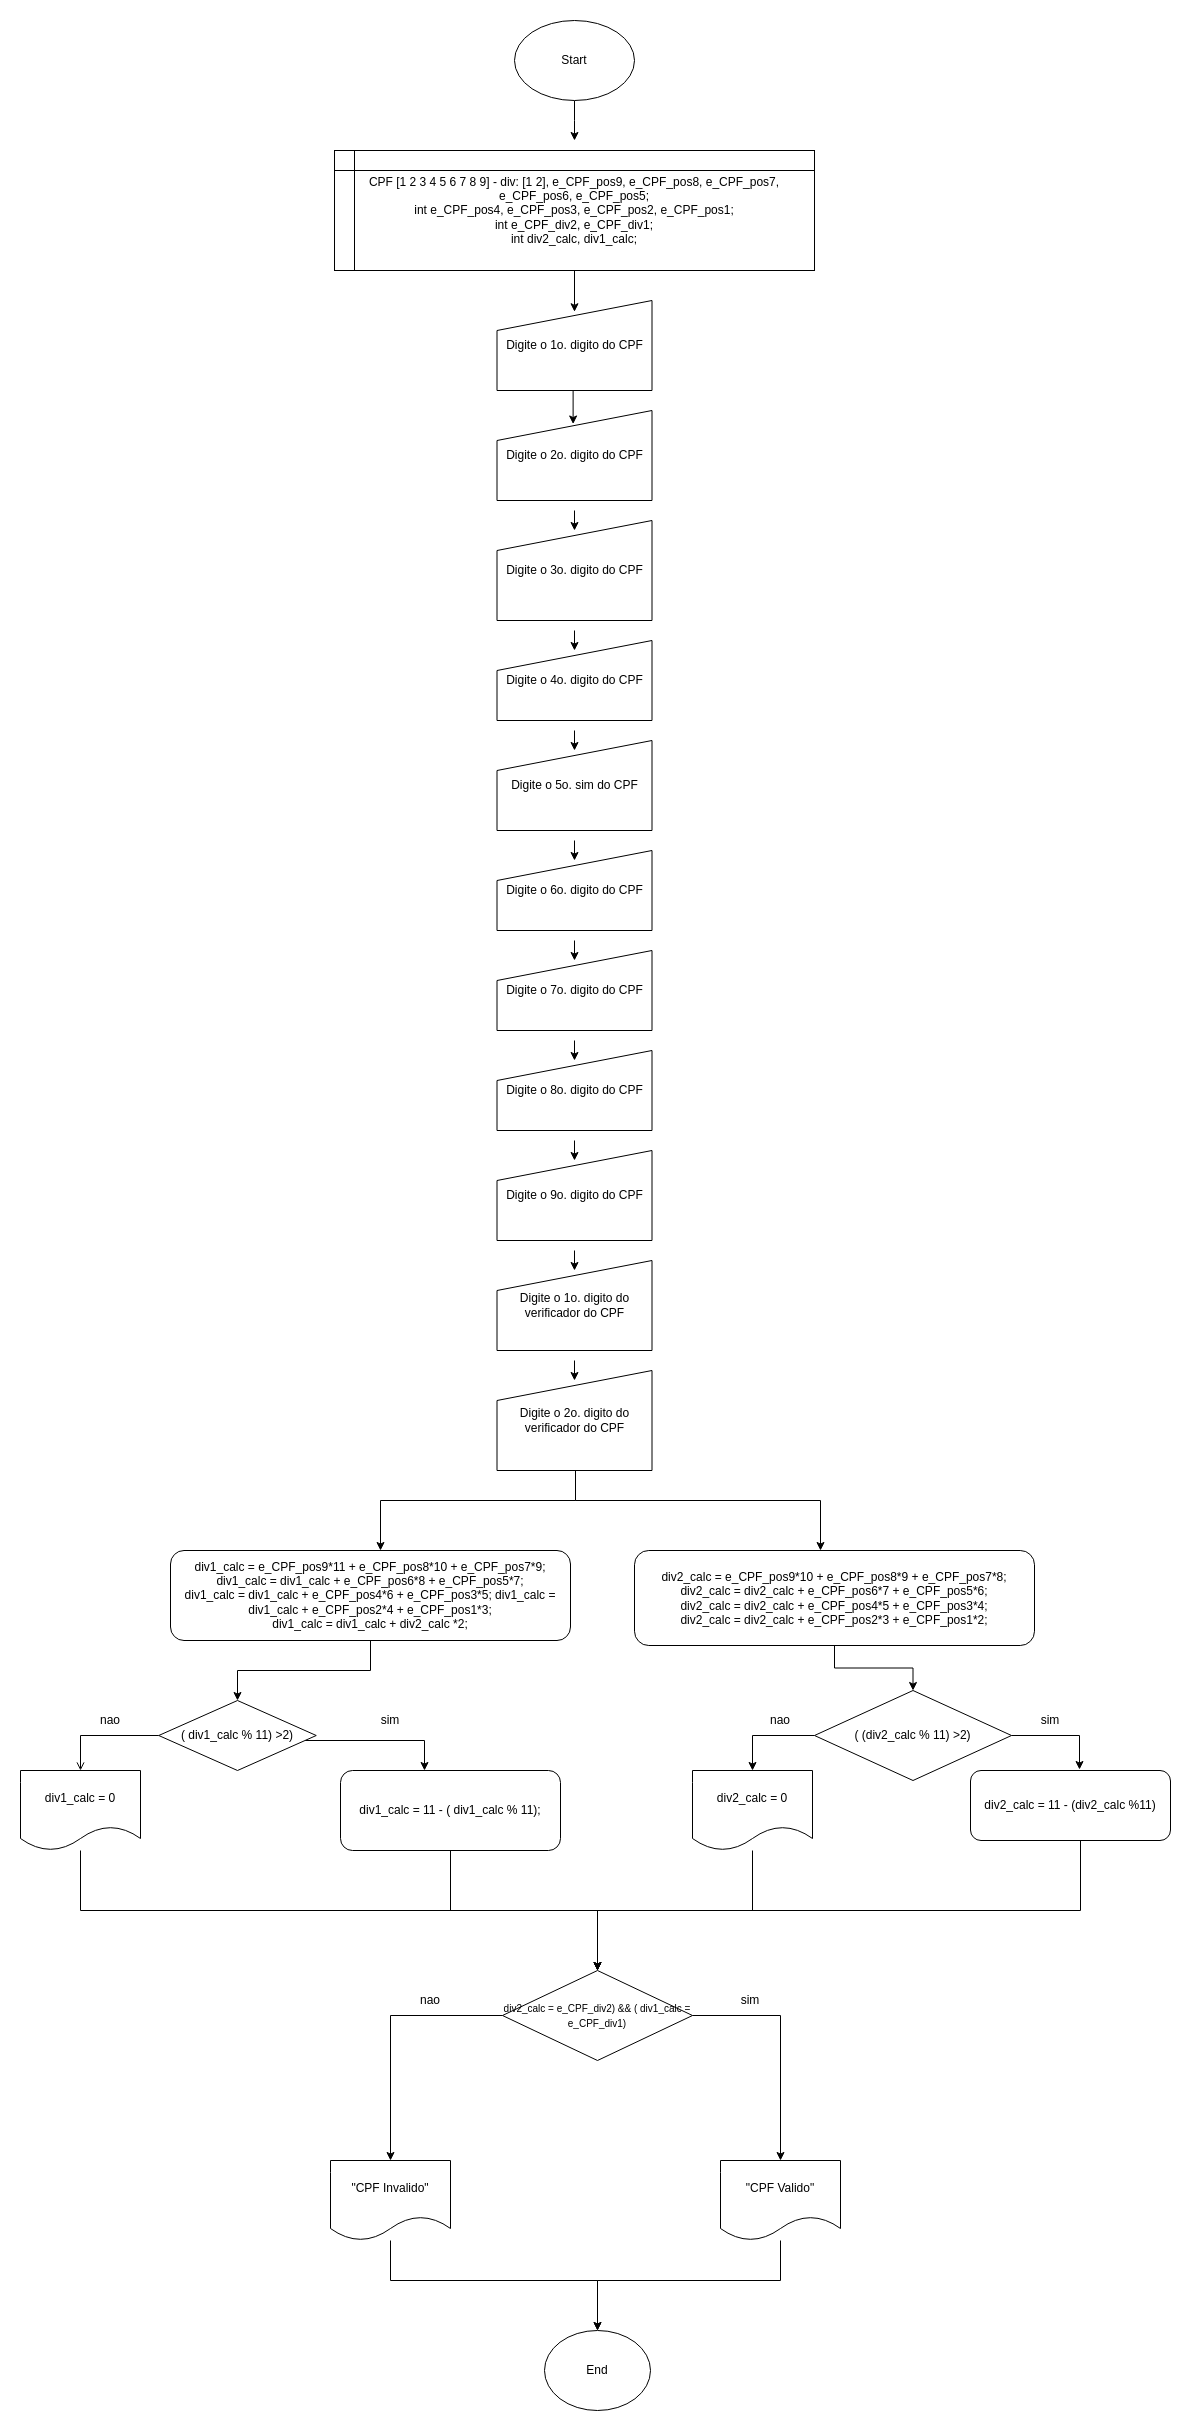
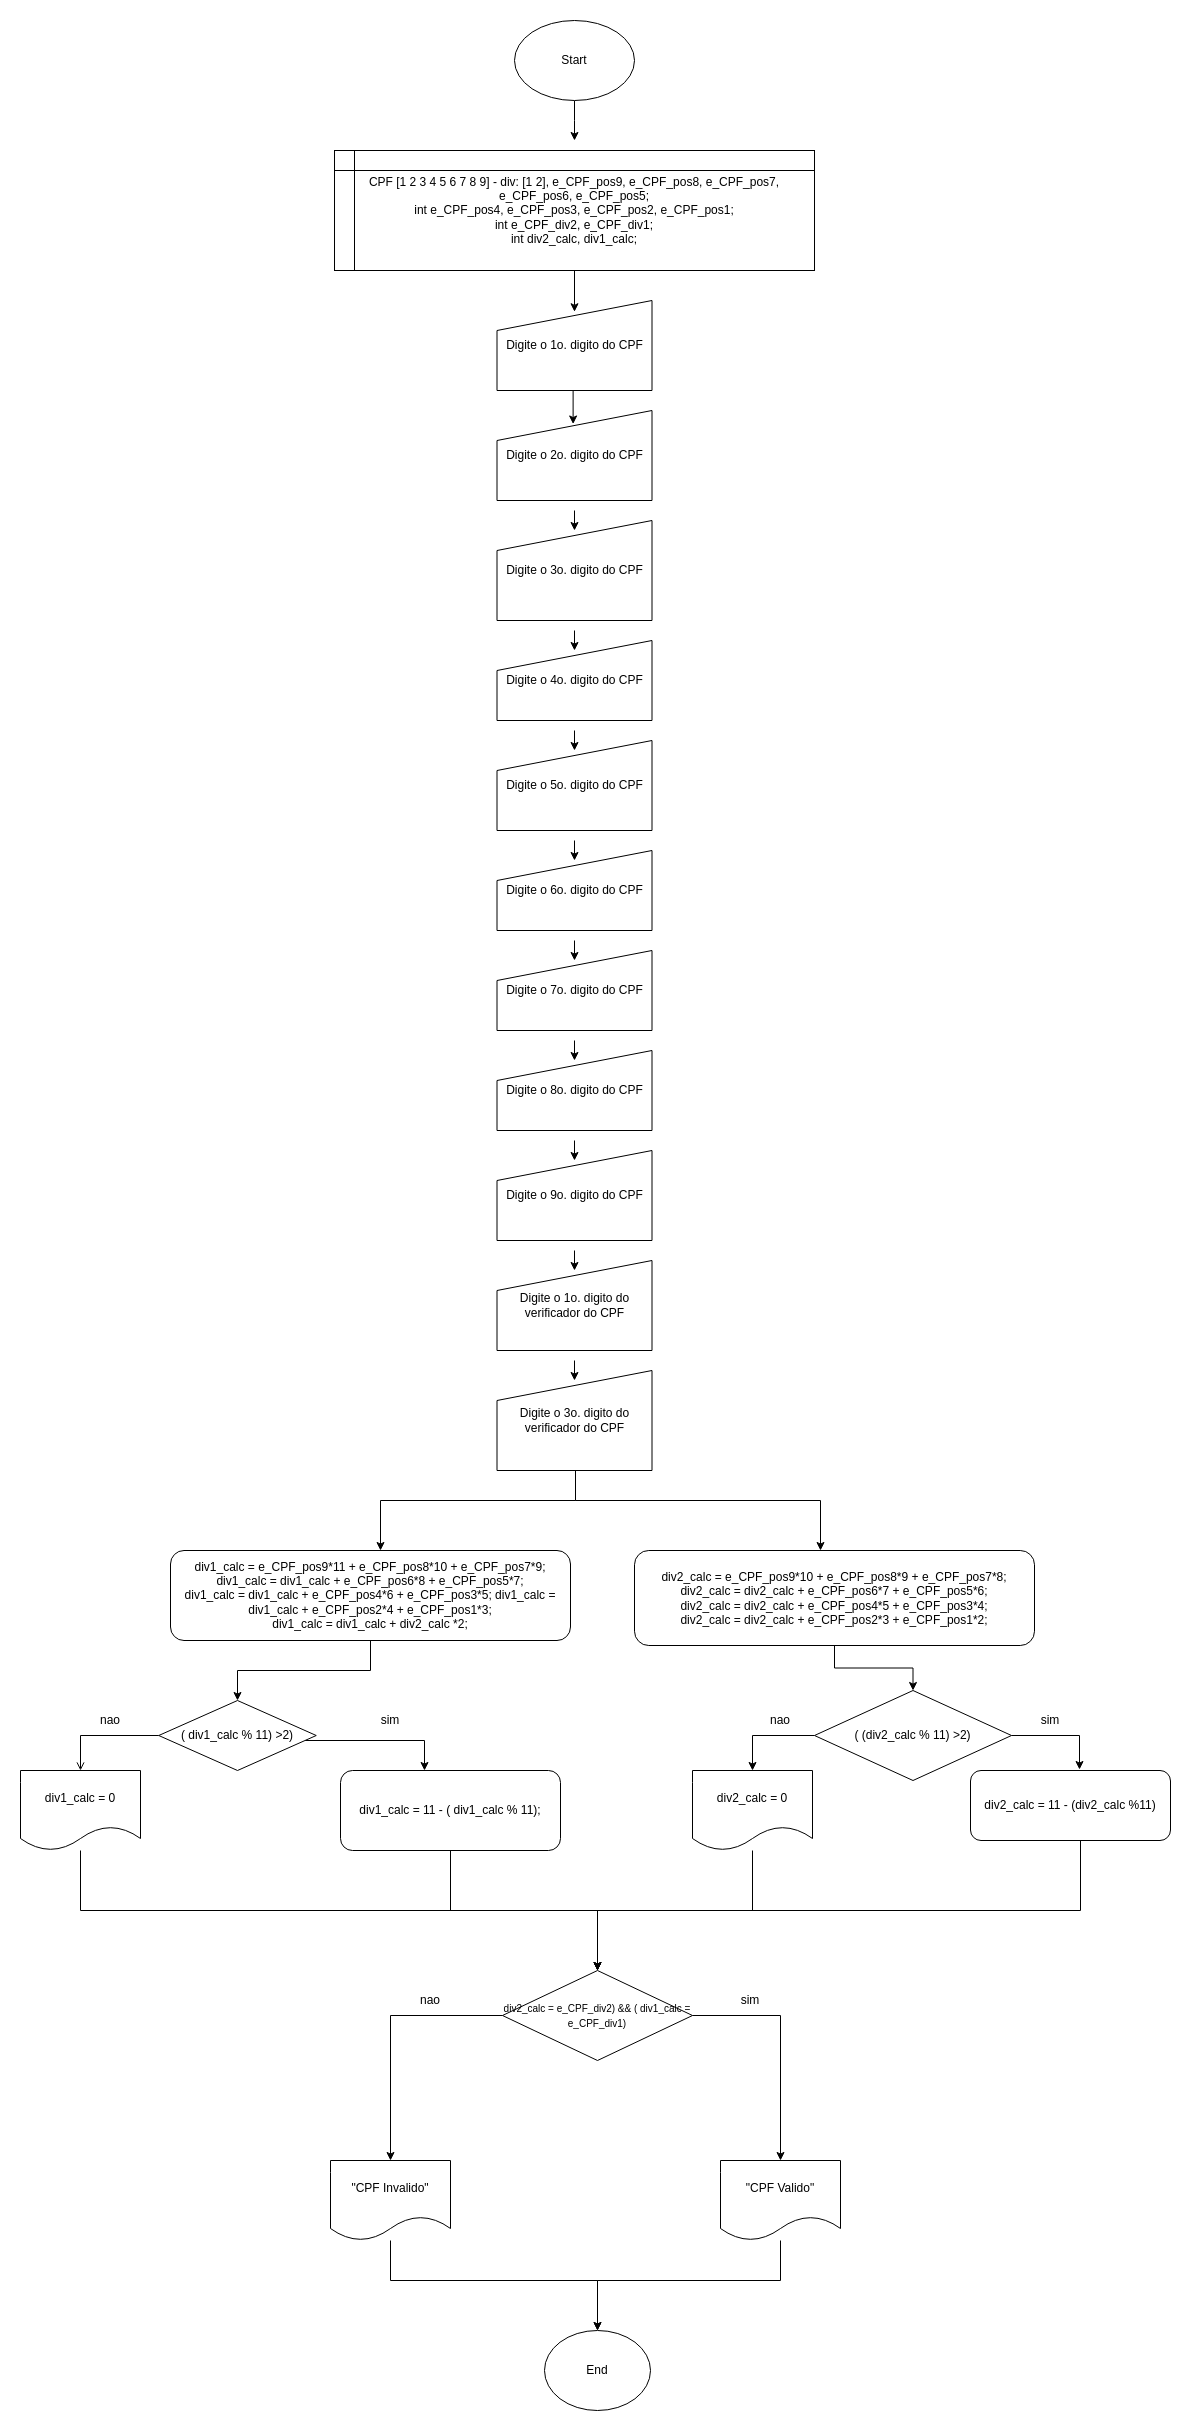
- <mxCell id="17" value="Digite o 5o. sim do CPF" style="shape=manualInput;whiteSpace=wrap;html=1;" parent="1" vertex="1"><mxGeometry x="496.51" y="740" width="155" height="90" as="geometry" /></mxCell>
+ <mxCell id="17" value="Digite o 5o. digito do CPF" style="shape=manualInput;whiteSpace=wrap;html=1;" parent="1" vertex="1"><mxGeometry x="496.51" y="740" width="155" height="90" as="geometry" /></mxCell>
- <mxCell id="26" value="Digite o 2o. digito do verificador do CPF" style="shape=manualInput;whiteSpace=wrap;html=1;" parent="1" vertex="1"><mxGeometry x="496.51" y="1370" width="155" height="100" as="geometry" /></mxCell>
+ <mxCell id="26" value="Digite o 3o. digito do verificador do CPF" style="shape=manualInput;whiteSpace=wrap;html=1;" parent="1" vertex="1"><mxGeometry x="496.51" y="1370" width="155" height="100" as="geometry" /></mxCell>
